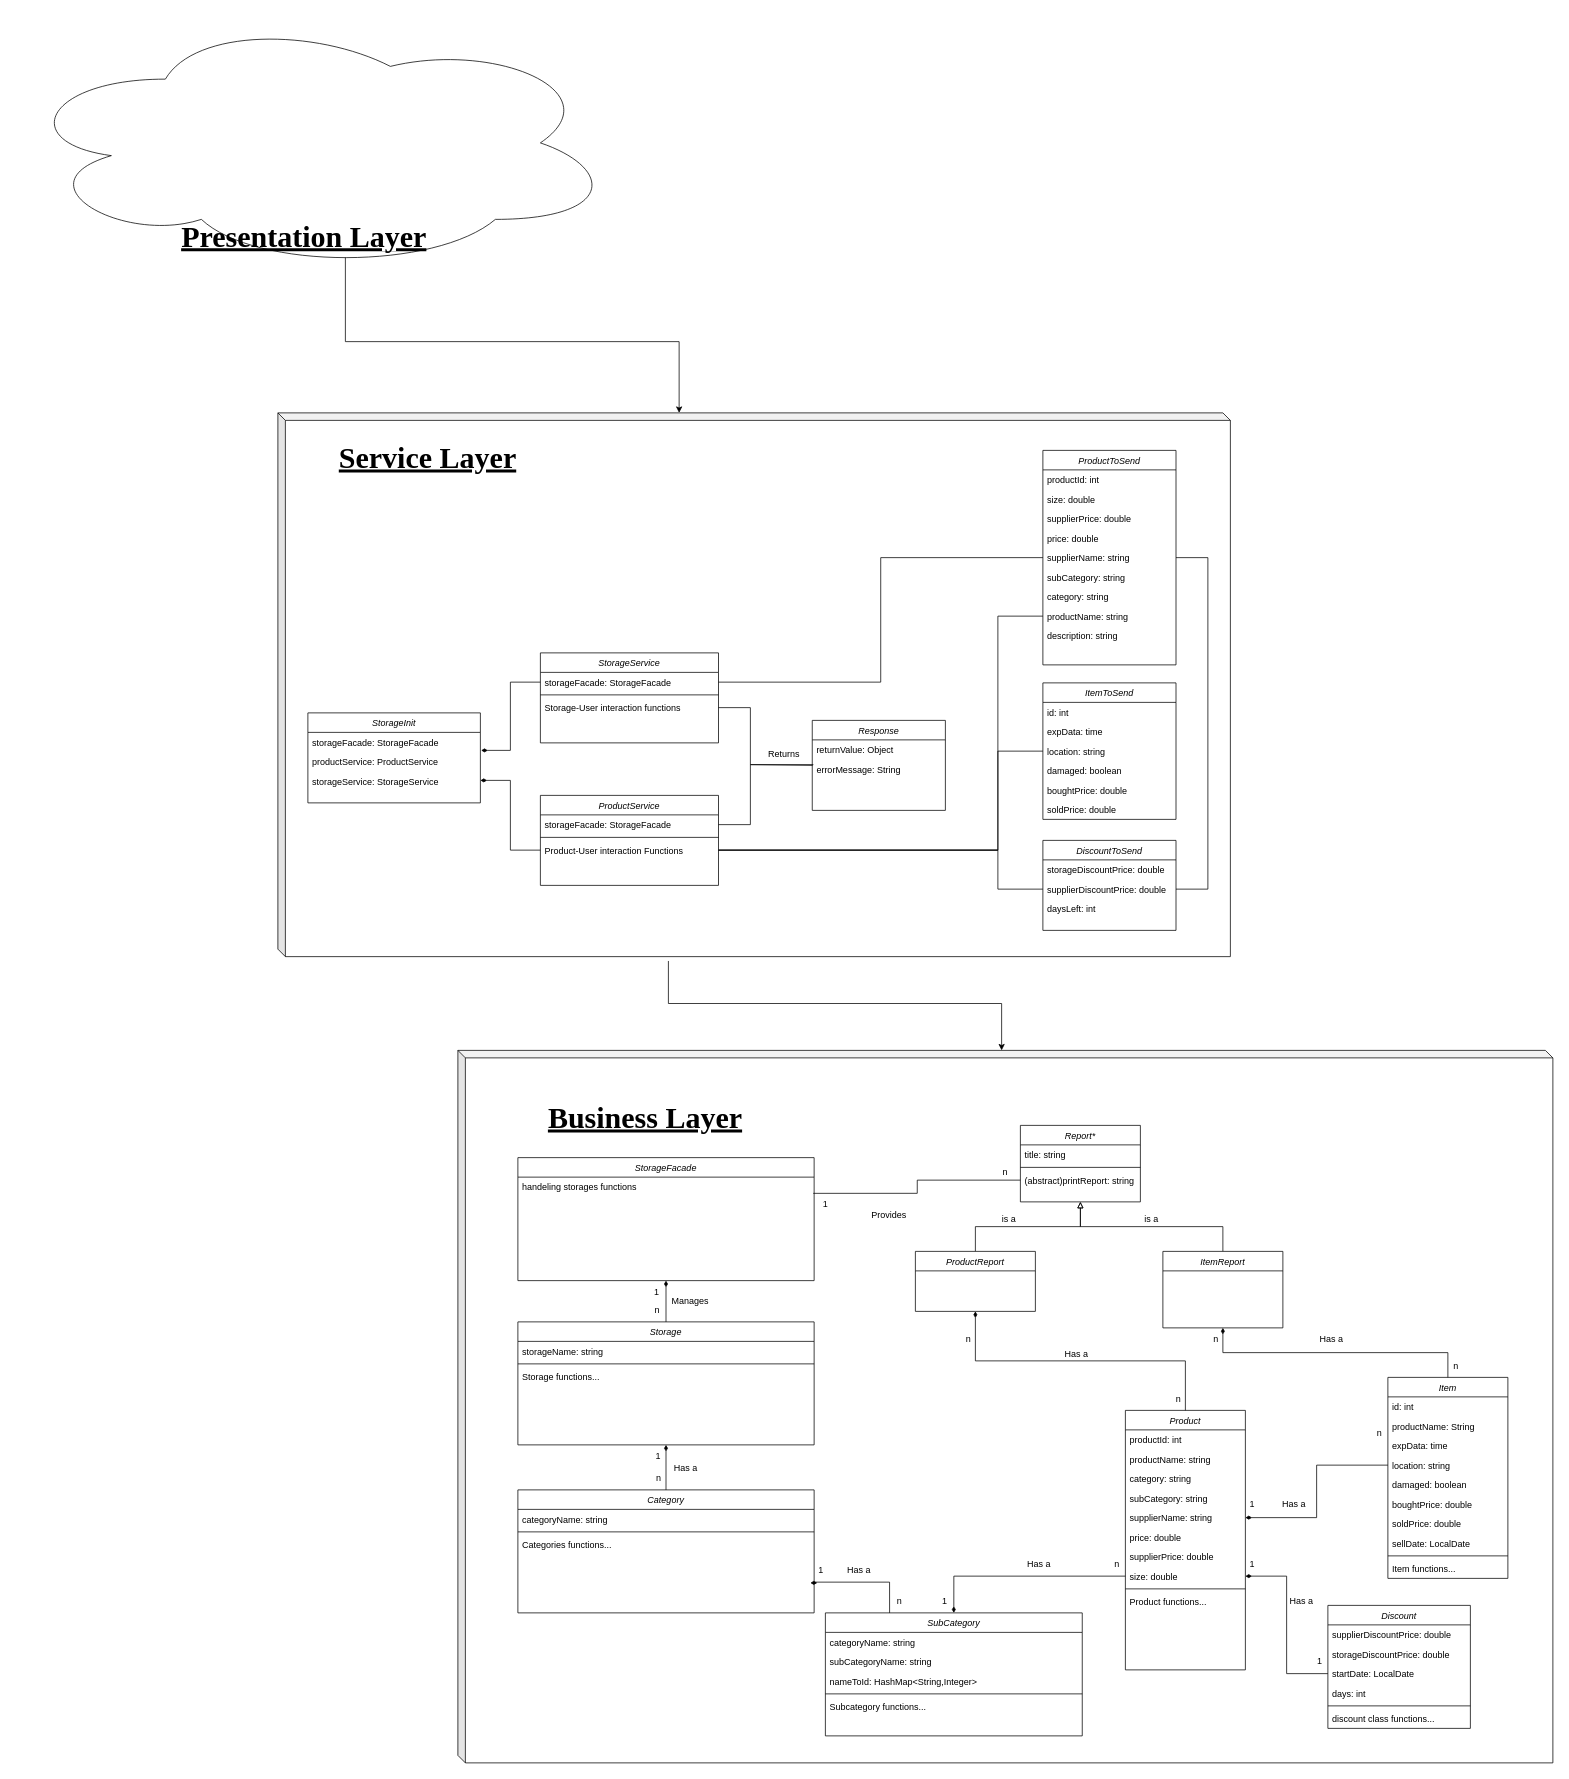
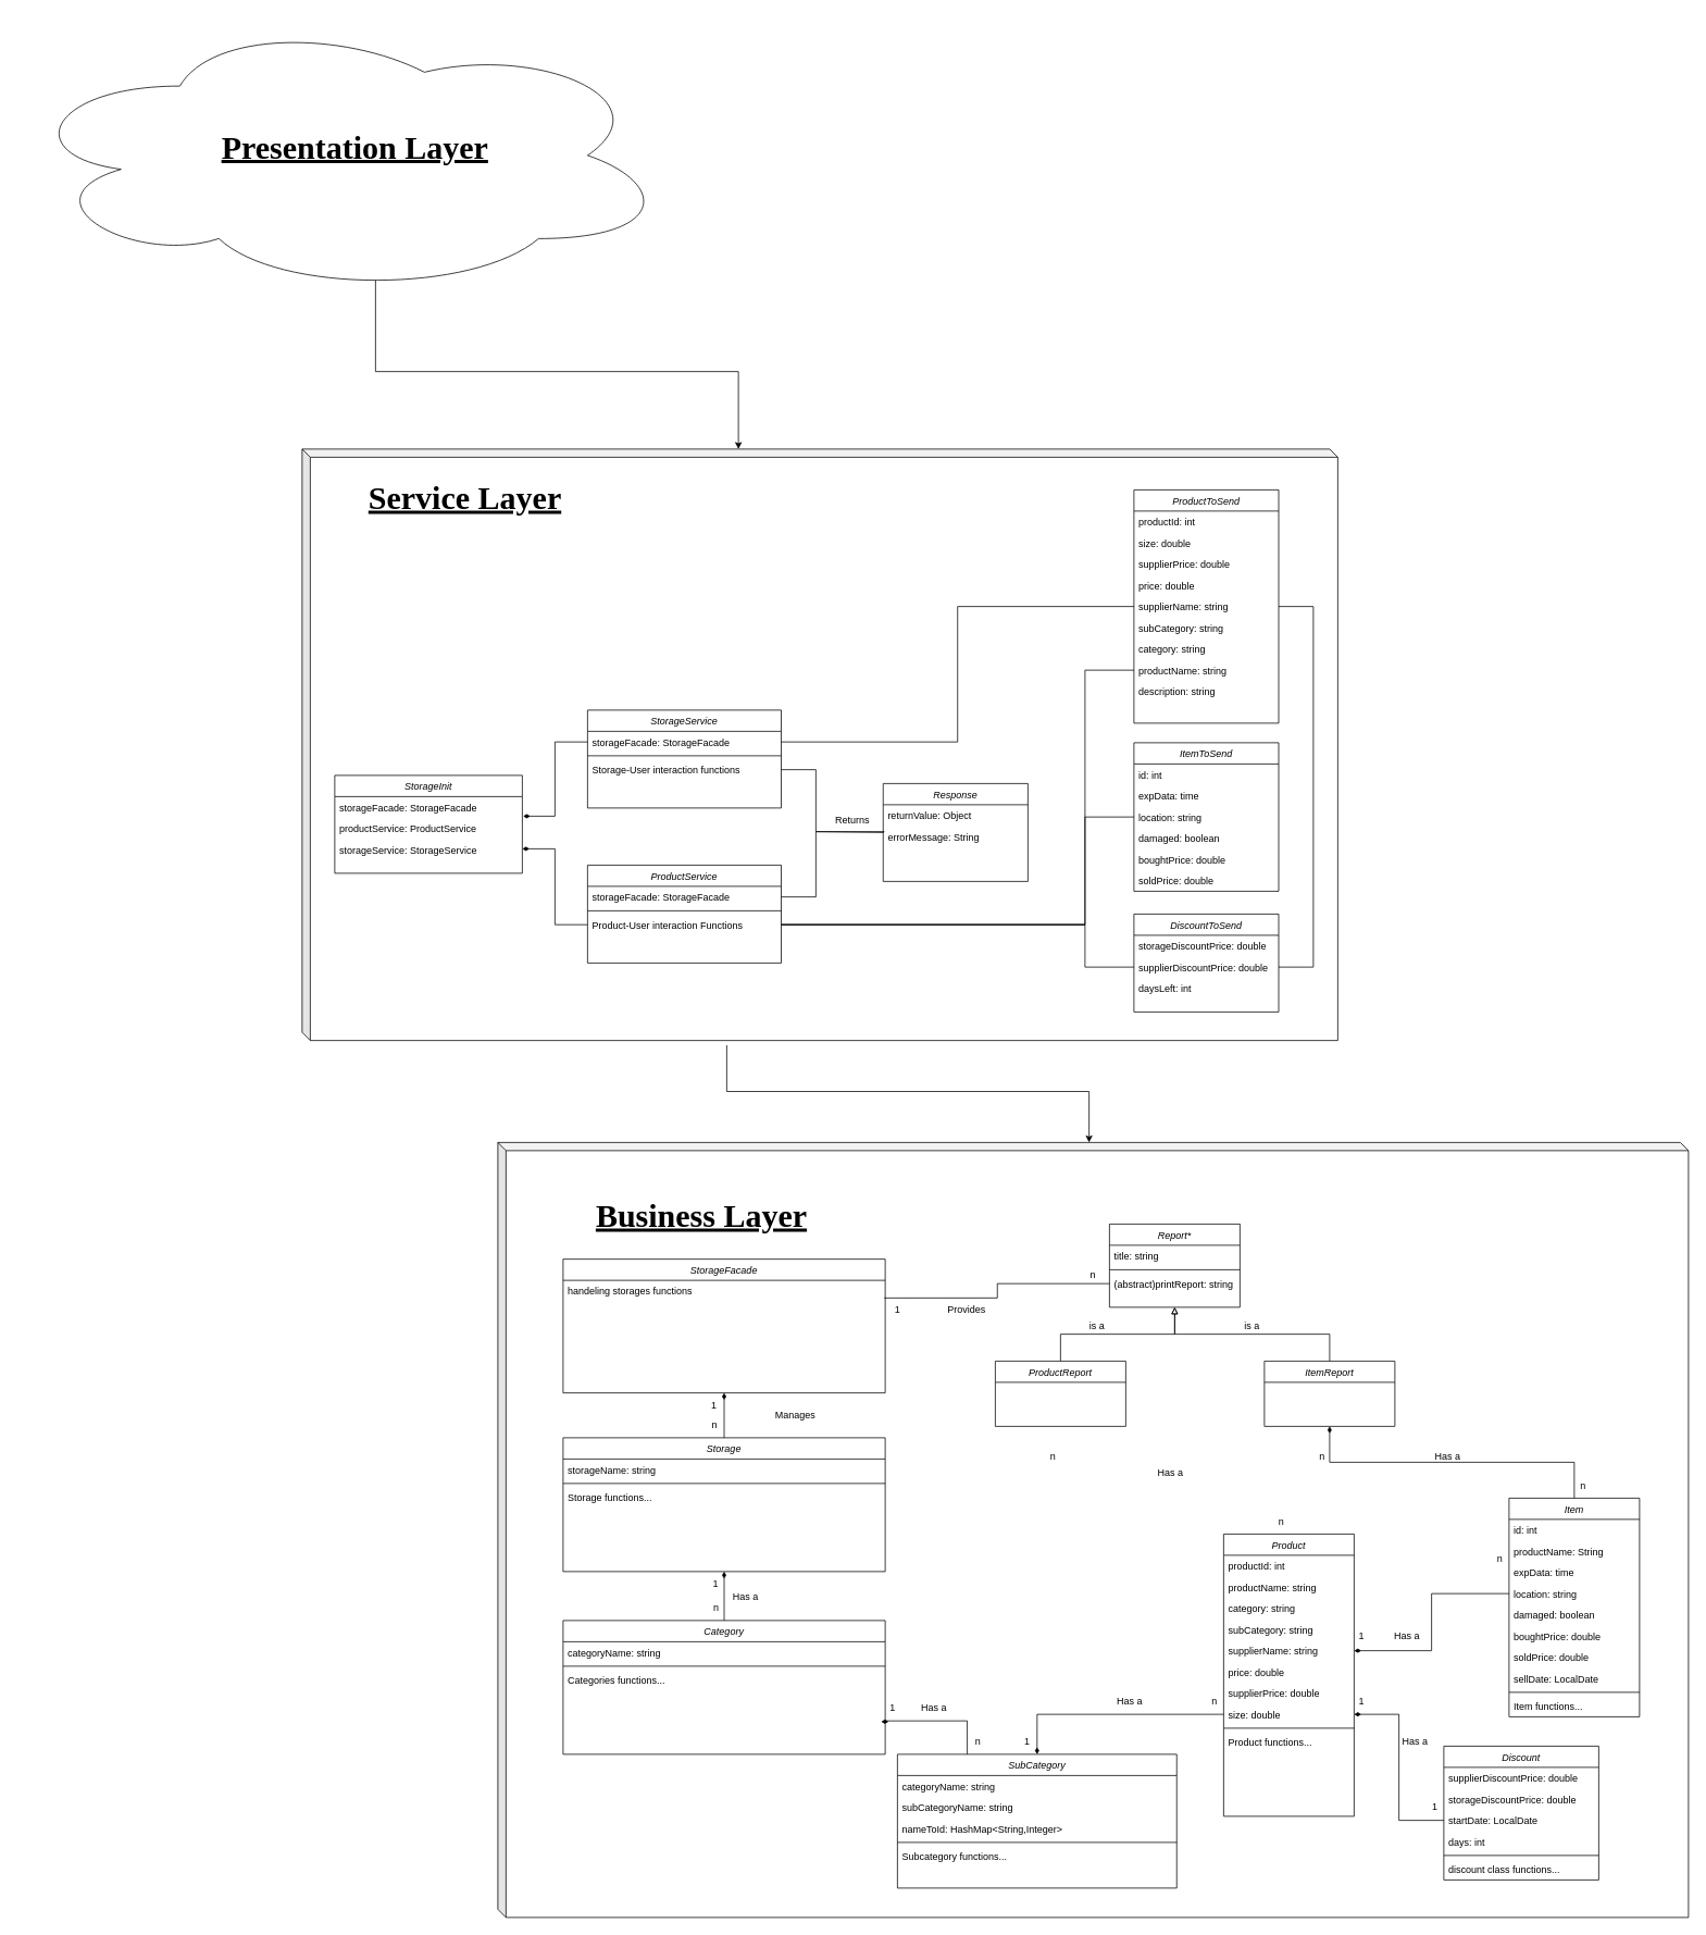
- <mxCell id="53" value="&lt;h1&gt;&lt;font face=&quot;Verdana&quot; size=&quot;1&quot; style=&quot;&quot;&gt;&lt;u style=&quot;font-size: 40px;&quot;&gt;Presentation Layer&lt;/u&gt;&lt;/font&gt;&lt;/h1&gt;" style="text;html=1;align=center;verticalAlign=middle;whiteSpace=wrap;rounded=0;" parent="1" vertex="1"><mxGeometry x="160" y="295" width="490" height="40" as="geometry" /></mxCell>
+ <mxCell id="53" value="&lt;h1&gt;&lt;font face=&quot;Verdana&quot; size=&quot;1&quot; style=&quot;&quot;&gt;&lt;u style=&quot;font-size: 40px;&quot;&gt;Presentation Layer&lt;/u&gt;&lt;/font&gt;&lt;/h1&gt;" style="text;html=1;align=center;verticalAlign=middle;whiteSpace=wrap;rounded=0;" parent="1" vertex="1"><mxGeometry x="190" y="160" width="490" height="40" as="geometry" /></mxCell>
- <mxCell id="89" value="Provides" style="text;html=1;align=center;verticalAlign=middle;whiteSpace=wrap;rounded=0;" parent="1" vertex="1"><mxGeometry x="1160" y="1605" width="50" height="30" as="geometry" /></mxCell>
+ <mxCell id="89" value="Provides" style="text;html=1;align=center;verticalAlign=middle;whiteSpace=wrap;rounded=0;" parent="1" vertex="1"><mxGeometry x="1160" y="1590" width="50" height="30" as="geometry" /></mxCell>
- <mxCell id="70" value="ItemReport" style="swimlane;fontStyle=2;align=center;verticalAlign=top;childLayout=stackLayout;horizontal=1;startSize=26;horizontalStack=0;resizeParent=1;resizeLast=0;collapsible=1;marginBottom=0;rounded=0;shadow=0;strokeWidth=1;" parent="1" vertex="1"><mxGeometry x="1550" y="1668" width="160" height="102" as="geometry"><mxRectangle x="230" y="140" width="160" height="26" as="alternateBounds" /></mxGeometry></mxCell>
+ <mxCell id="70" value="ItemReport" style="swimlane;fontStyle=2;align=center;verticalAlign=top;childLayout=stackLayout;horizontal=1;startSize=26;horizontalStack=0;resizeParent=1;resizeLast=0;collapsible=1;marginBottom=0;rounded=0;shadow=0;strokeWidth=1;" parent="1" vertex="1"><mxGeometry x="1550" y="1668" width="160" height="80" as="geometry"><mxRectangle x="230" y="140" width="160" height="26" as="alternateBounds" /></mxGeometry></mxCell>
- <mxCell id="88" value="Manages" style="text;html=1;align=center;verticalAlign=middle;whiteSpace=wrap;rounded=0;" parent="1" vertex="1"><mxGeometry x="895" y="1720" width="50" height="30" as="geometry" /></mxCell>
+ <mxCell id="88" value="Manages" style="text;html=1;align=center;verticalAlign=middle;whiteSpace=wrap;rounded=0;" parent="1" vertex="1"><mxGeometry x="950" y="1720" width="50" height="30" as="geometry" /></mxCell>
- <mxCell id="67" style="edgeStyle=orthogonalEdgeStyle;rounded=0;orthogonalLoop=1;jettySize=auto;html=1;exitX=0.5;exitY=1;exitDx=0;exitDy=0;entryX=0.5;entryY=0;entryDx=0;entryDy=0;startArrow=diamondThin;startFill=1;endArrow=none;endFill=0;" parent="1" source="68" target="4" edge="1"><mxGeometry relative="1" as="geometry" /></mxCell>
